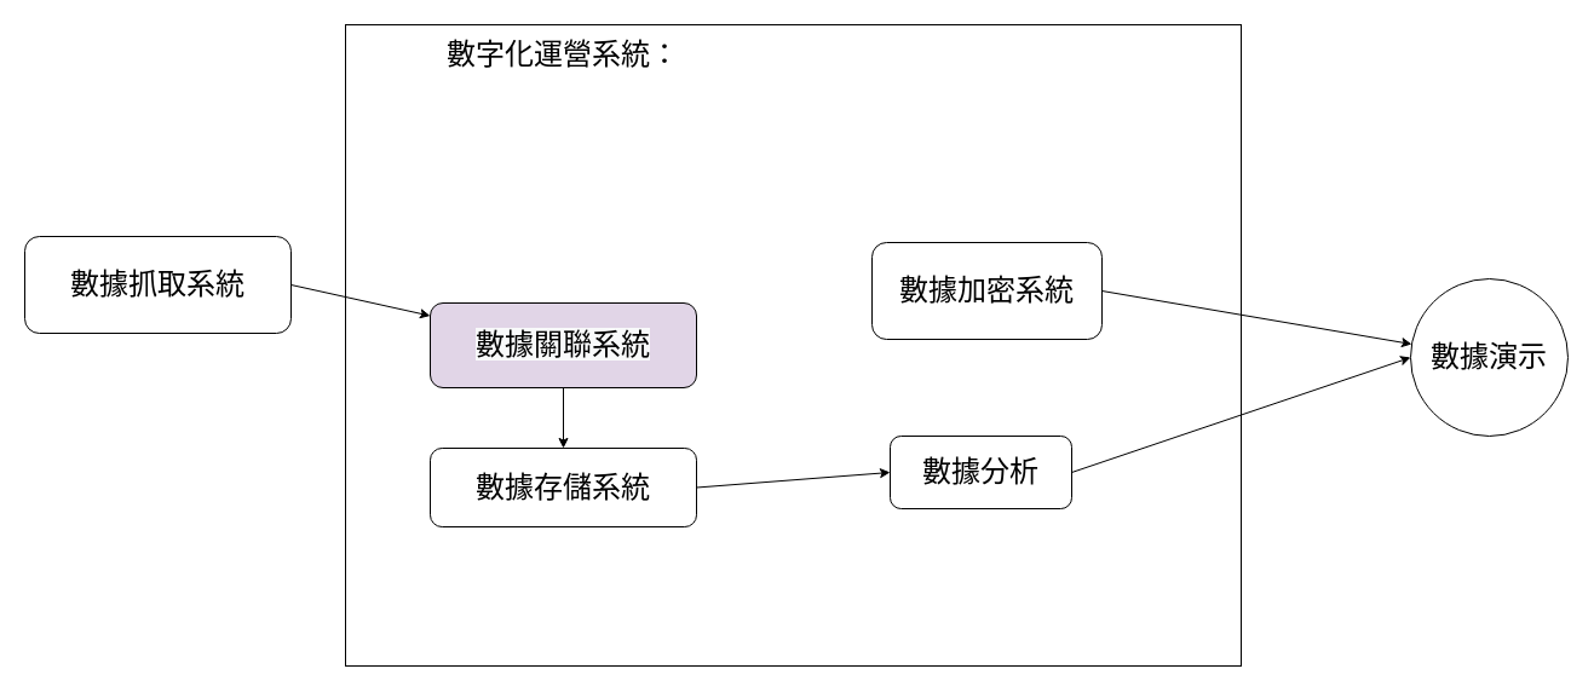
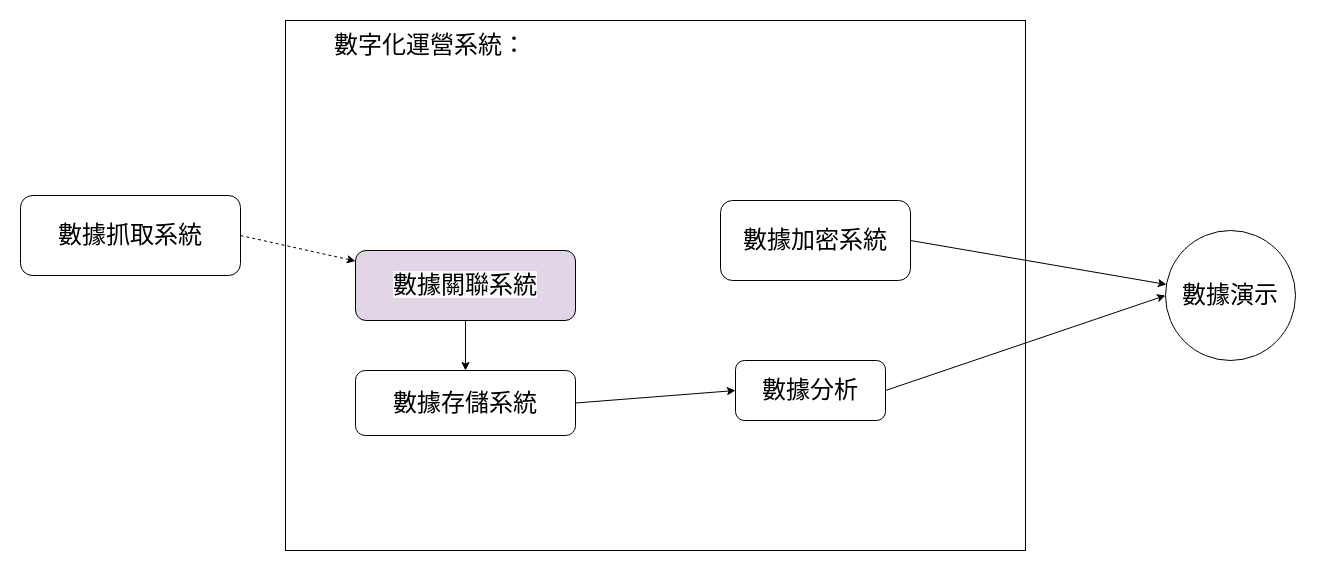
- <mxCell id="3" value="&lt;font style=&quot;font-size: 24px;&quot;&gt;數字化運營系統：&lt;/font&gt;" style="text;html=1;strokeColor=none;fillColor=none;align=center;verticalAlign=middle;whiteSpace=wrap;rounded=0;" vertex="1" parent="1"><mxGeometry x="320" y="30" width="290" height="30" as="geometry" /></mxCell>
+ <mxCell id="3" value="&lt;font style=&quot;font-size: 24px;&quot;&gt;數字化運營系統：&lt;/font&gt;" style="text;html=1;strokeColor=none;fillColor=none;align=center;verticalAlign=middle;whiteSpace=wrap;rounded=0;" vertex="1" parent="1"><mxGeometry x="285" y="30" width="290" height="30" as="geometry" /></mxCell>
- <mxCell id="13" value="" style="endArrow=classic;html=1;rounded=0;fontSize=24;exitX=1;exitY=0.5;exitDx=0;exitDy=0;" edge="1" parent="1" source="5" target="6"><mxGeometry width="50" height="50" relative="1" as="geometry"><mxPoint x="655" y="330" as="sourcePoint" /><mxPoint x="705" y="280" as="targetPoint" /></mxGeometry></mxCell>
+ <mxCell id="13" value="" style="endArrow=classic;html=1;rounded=0;fontSize=24;exitX=1;exitY=0.5;exitDx=0;exitDy=0;dashed=1;" edge="1" parent="1" source="5" target="6"><mxGeometry width="50" height="50" relative="1" as="geometry"><mxPoint x="655" y="330" as="sourcePoint" /><mxPoint x="705" y="280" as="targetPoint" /></mxGeometry></mxCell>
